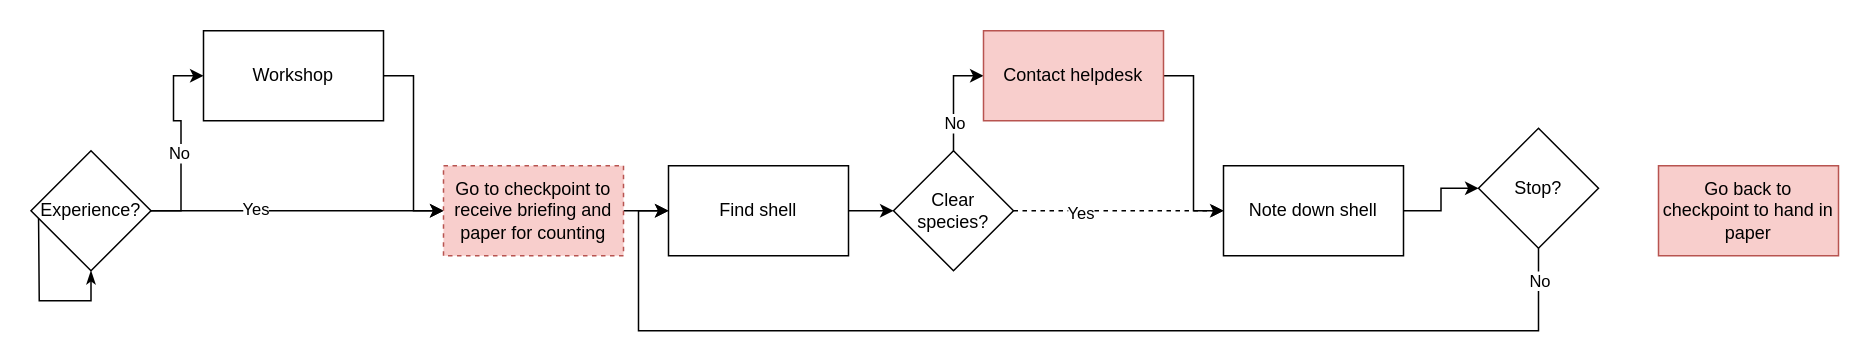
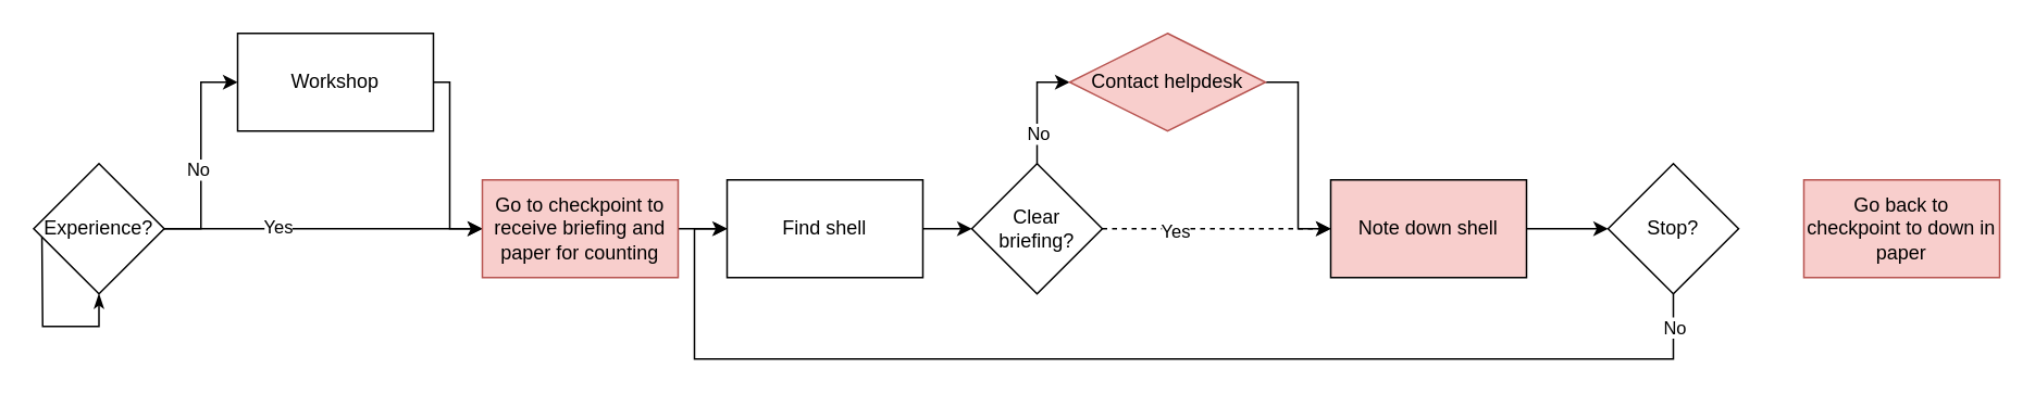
- <mxCell id="9" value="Workshop" style="rounded=0;whiteSpace=wrap;html=1;" vertex="1" parent="1"><mxGeometry x="135" y="20" width="120" height="60" as="geometry" /></mxCell>
+ <mxCell id="9" value="Workshop" style="rounded=0;whiteSpace=wrap;html=1;" vertex="1" parent="1"><mxGeometry x="145" y="20" width="120" height="60" as="geometry" /></mxCell>
- <mxCell id="22" value="Contact helpdesk" style="rounded=0;whiteSpace=wrap;html=1;fillColor=#f8cecc;strokeColor=#b85450;" vertex="1" parent="1"><mxGeometry x="655" y="20" width="120" height="60" as="geometry" /></mxCell>
+ <mxCell id="22" value="Contact helpdesk" style="rhombus;whiteSpace=wrap;html=1;fillColor=#f8cecc;strokeColor=#b85450;" vertex="1" parent="1"><mxGeometry x="655" y="20" width="120" height="60" as="geometry" /></mxCell>
- <mxCell id="21" style="edgeStyle=orthogonalEdgeStyle;rounded=0;orthogonalLoop=1;jettySize=auto;html=1;entryX=0;entryY=0.5;entryDx=0;entryDy=0;startArrow=none;startFill=0;endArrow=open;endFill=1;" edge="1" parent="1" source="22" target="20"><mxGeometry relative="1" as="geometry" /></mxCell>
+ <mxCell id="21" style="edgeStyle=orthogonalEdgeStyle;rounded=0;orthogonalLoop=1;jettySize=auto;html=1;entryX=0;entryY=0.5;entryDx=0;entryDy=0;startArrow=none;startFill=0;endArrow=classic;endFill=1;" edge="1" parent="1" source="22" target="20"><mxGeometry relative="1" as="geometry" /></mxCell>
- <mxCell id="25" value="Stop?" style="rhombus;whiteSpace=wrap;html=1;" vertex="1" parent="1"><mxGeometry x="985" y="85" width="80" height="80" as="geometry" /></mxCell>
+ <mxCell id="25" value="Stop?" style="rhombus;whiteSpace=wrap;html=1;" vertex="1" parent="1"><mxGeometry x="985" y="100" width="80" height="80" as="geometry" /></mxCell>
- <mxCell id="11" value="Go to checkpoint to receive briefing and paper for counting" style="rounded=0;whiteSpace=wrap;html=1;fillColor=#f8cecc;strokeColor=#b85450;dashed=1;" vertex="1" parent="1"><mxGeometry x="295" y="110" width="120" height="60" as="geometry" /></mxCell>
+ <mxCell id="11" value="Go to checkpoint to receive briefing and paper for counting" style="rounded=0;whiteSpace=wrap;html=1;fillColor=#f8cecc;strokeColor=#b85450;" vertex="1" parent="1"><mxGeometry x="295" y="110" width="120" height="60" as="geometry" /></mxCell>
- <mxCell id="10" style="edgeStyle=orthogonalEdgeStyle;rounded=0;orthogonalLoop=1;jettySize=auto;html=1;entryX=0;entryY=0.5;entryDx=0;entryDy=0;startArrow=none;startFill=0;endArrow=classic;endFill=1;" edge="1" parent="1" source="11" target="13"><mxGeometry relative="1" as="geometry" /></mxCell>
+ <mxCell id="10" style="edgeStyle=orthogonalEdgeStyle;rounded=0;orthogonalLoop=1;jettySize=auto;html=1;entryX=0;entryY=0.5;entryDx=0;entryDy=0;startArrow=none;startFill=0;endArrow=open;endFill=1;" edge="1" parent="1" source="11" target="13"><mxGeometry relative="1" as="geometry" /></mxCell>
- <mxCell id="18" value="Clear species?" style="rhombus;whiteSpace=wrap;html=1;" vertex="1" parent="1"><mxGeometry x="595" y="100" width="80" height="80" as="geometry" /></mxCell>
+ <mxCell id="18" value="Clear briefing?" style="rhombus;whiteSpace=wrap;html=1;" vertex="1" parent="1"><mxGeometry x="595" y="100" width="80" height="80" as="geometry" /></mxCell>
- <mxCell id="20" value="Note down shell" style="rounded=0;whiteSpace=wrap;html=1;" vertex="1" parent="1"><mxGeometry x="815" y="110" width="120" height="60" as="geometry" /></mxCell>
+ <mxCell id="20" value="Note down shell" style="rounded=0;whiteSpace=wrap;html=1;fillColor=#f8cecc;" vertex="1" parent="1"><mxGeometry x="815" y="110" width="120" height="60" as="geometry" /></mxCell>
- <mxCell id="26" value="Go back to checkpoint to hand in paper" style="rounded=0;whiteSpace=wrap;html=1;fillColor=#f8cecc;strokeColor=#b85450;" vertex="1" parent="1"><mxGeometry x="1105" y="110" width="120" height="60" as="geometry" /></mxCell>
+ <mxCell id="26" value="Go back to checkpoint to down in paper" style="rounded=0;whiteSpace=wrap;html=1;fillColor=#f8cecc;strokeColor=#b85450;" vertex="1" parent="1"><mxGeometry x="1105" y="110" width="120" height="60" as="geometry" /></mxCell>
